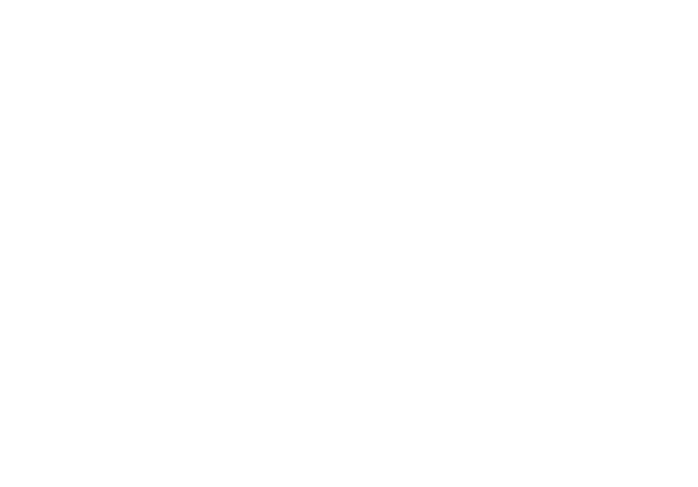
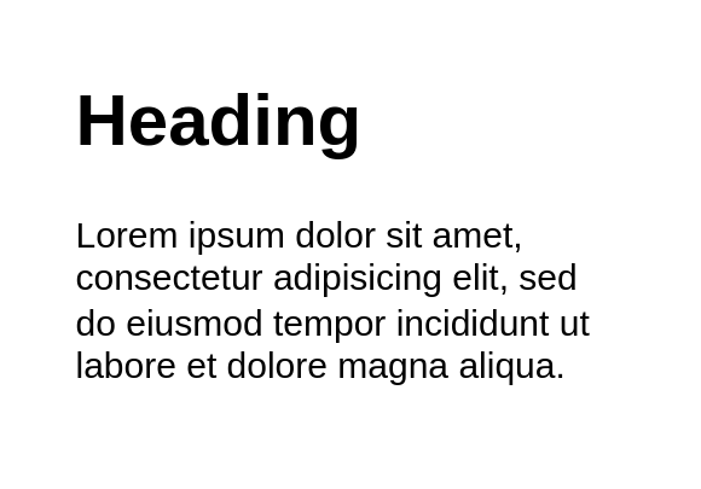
+ <mxCell id="2" value="&lt;h1&gt;Heading&lt;/h1&gt;&lt;p&gt;Lorem ipsum dolor sit amet, consectetur adipisicing elit, sed do eiusmod tempor incididunt ut labore et dolore magna aliqua.&lt;/p&gt;" style="text;html=1;strokeColor=none;fillColor=none;spacing=5;spacingTop=-20;whiteSpace=wrap;overflow=hidden;rounded=0;" vertex="1" parent="1"><mxGeometry x="20" y="20" width="190" height="120" as="geometry" /></mxCell>
